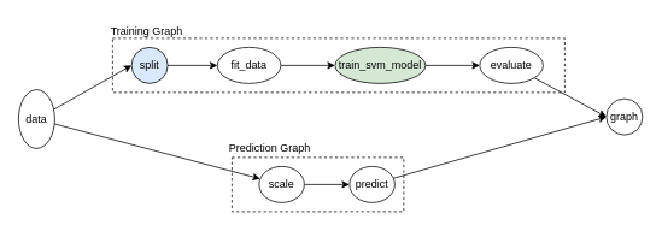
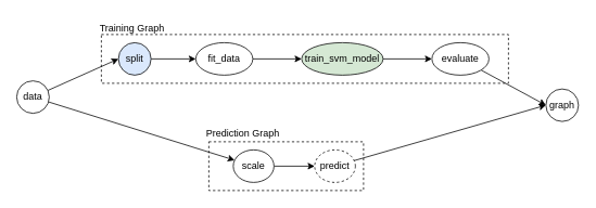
- <mxCell id="5" value="data" style="ellipse;whiteSpace=wrap;html=1;aspect=fixed;" vertex="1" parent="1"><mxGeometry x="20" y="99" width="40" height="65" as="geometry" /></mxCell>
+ <mxCell id="5" value="data" style="ellipse;whiteSpace=wrap;html=1;aspect=fixed;" vertex="1" parent="1"><mxGeometry x="20" y="99" width="40" height="40" as="geometry" /></mxCell>
- <mxCell id="15" value="predict" style="ellipse;whiteSpace=wrap;html=1;" vertex="1" parent="1"><mxGeometry x="386" y="184" width="50" height="40" as="geometry" /></mxCell>
+ <mxCell id="15" value="predict" style="ellipse;whiteSpace=wrap;html=1;dashed=1;" vertex="1" parent="1"><mxGeometry x="386" y="184" width="50" height="40" as="geometry" /></mxCell>
